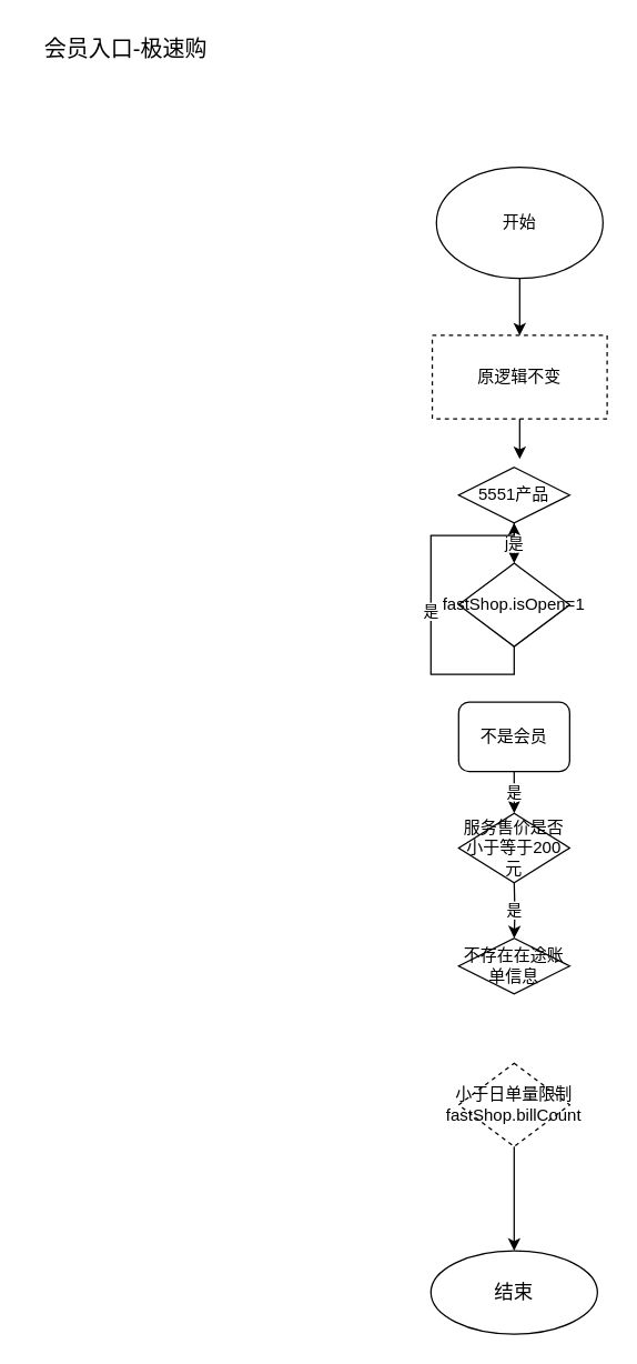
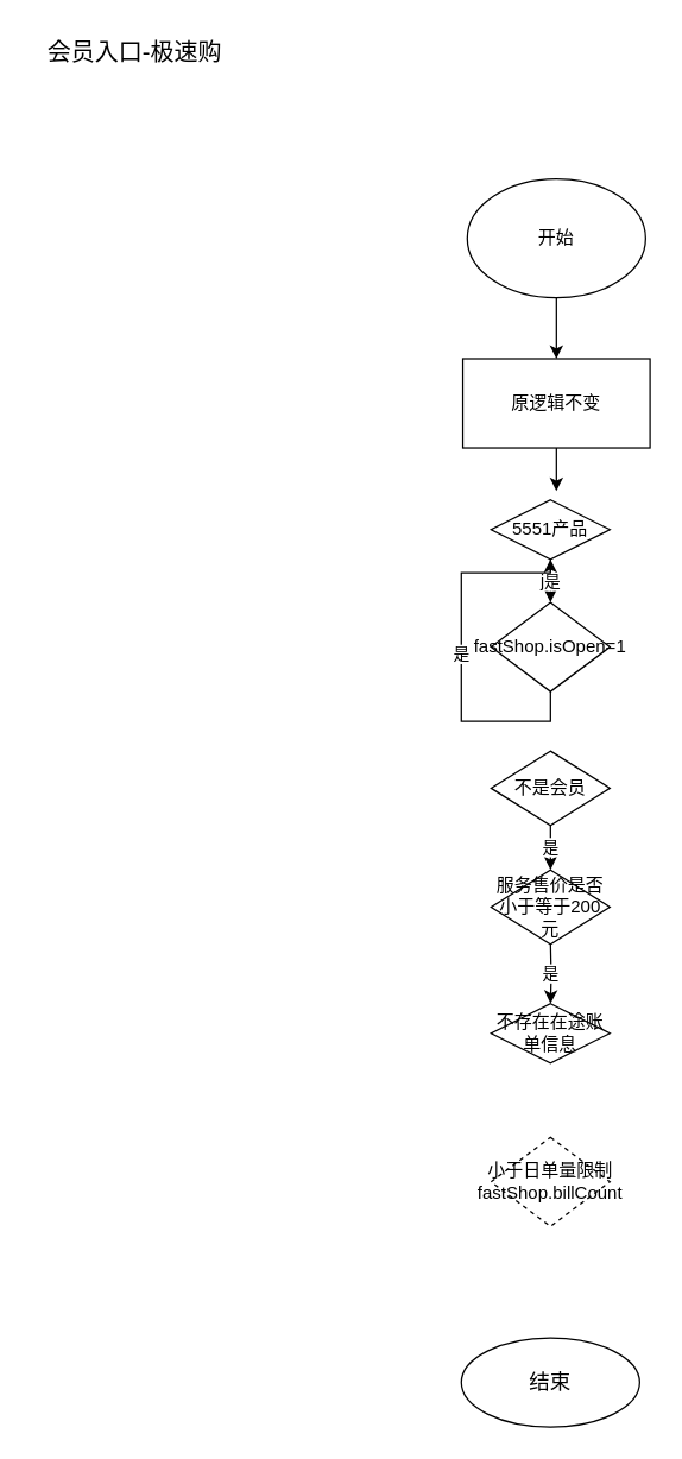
- <mxCell id="5" value="原逻辑不变" style="rounded=0;whiteSpace=wrap;html=1;dashed=1;" parent="1" vertex="1"><mxGeometry x="311" y="241" width="126" height="60" as="geometry" /></mxCell>
+ <mxCell id="5" value="原逻辑不变" style="rounded=0;whiteSpace=wrap;html=1;" parent="1" vertex="1"><mxGeometry x="311" y="241" width="126" height="60" as="geometry" /></mxCell>
- <mxCell id="11" value="不是会员" style="whiteSpace=wrap;html=1;rounded=1;" parent="1" vertex="1"><mxGeometry x="330" y="505" width="80" height="50" as="geometry" /></mxCell>
+ <mxCell id="11" value="不是会员" style="rhombus;whiteSpace=wrap;html=1;" parent="1" vertex="1"><mxGeometry x="330" y="505" width="80" height="50" as="geometry" /></mxCell>
- <mxCell id="12" style="edgeStyle=orthogonalEdgeStyle;rounded=0;orthogonalLoop=1;jettySize=auto;html=1;" parent="1" source="13" target="17" edge="1"><mxGeometry relative="1" as="geometry" /></mxCell>
